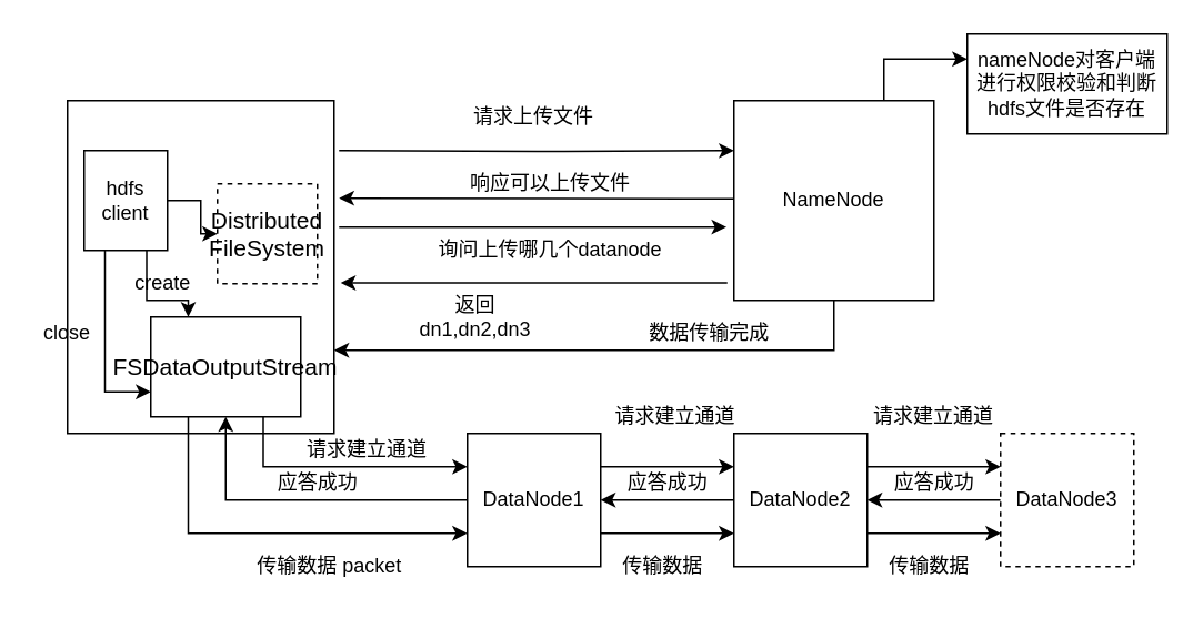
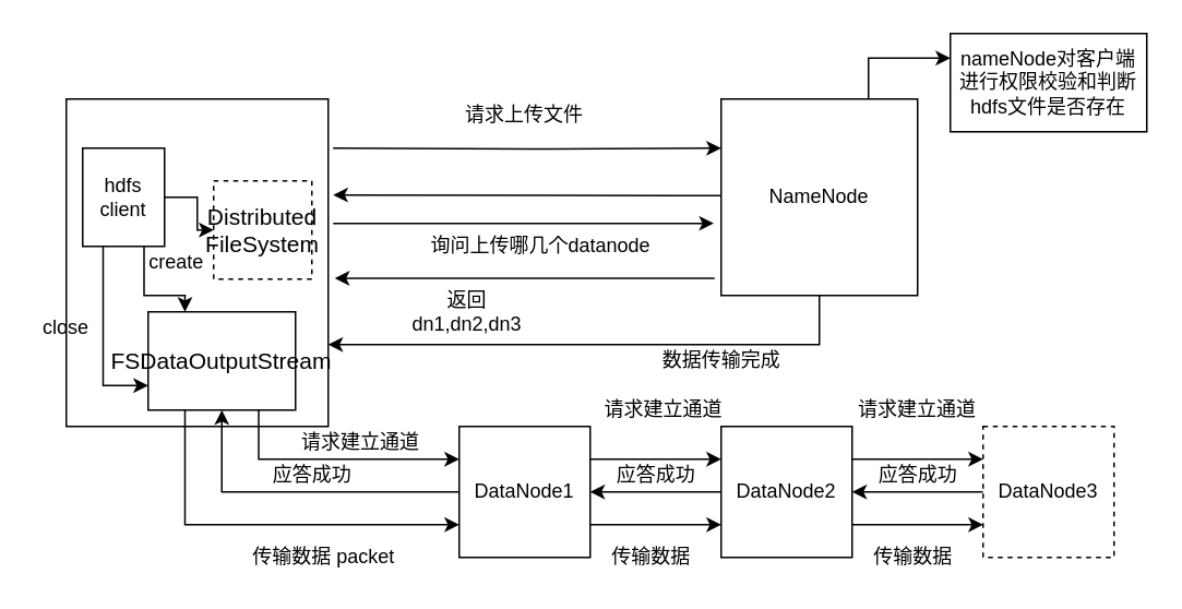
- <mxCell id="25" value="响应可以上传文件" style="text;html=1;strokeColor=none;fillColor=none;align=center;verticalAlign=middle;whiteSpace=wrap;rounded=0;" vertex="1" parent="1"><mxGeometry x="280" y="100" width="100" height="20" as="geometry" /></mxCell>
- <mxCell id="33" value="create" style="text;html=1;strokeColor=none;fillColor=none;align=center;verticalAlign=middle;whiteSpace=wrap;rounded=0;" vertex="1" parent="1"><mxGeometry x="85" y="160" width="25" height="20" as="geometry" /></mxCell>
+ <mxCell id="33" value="create" style="text;html=1;strokeColor=none;fillColor=none;align=center;verticalAlign=middle;whiteSpace=wrap;rounded=0;" vertex="1" parent="1"><mxGeometry x="95" y="150" width="25" height="20" as="geometry" /></mxCell>
- <mxCell id="44" value="数据传输完成" style="text;html=1;align=center;verticalAlign=middle;resizable=0;points=[];;autosize=1;" vertex="1" parent="1"><mxGeometry x="380" y="190" width="90" height="20" as="geometry" /></mxCell>
+ <mxCell id="44" value="数据传输完成" style="text;html=1;align=center;verticalAlign=middle;resizable=0;points=[];;autosize=1;" vertex="1" parent="1"><mxGeometry x="395" y="210" width="90" height="20" as="geometry" /></mxCell>
